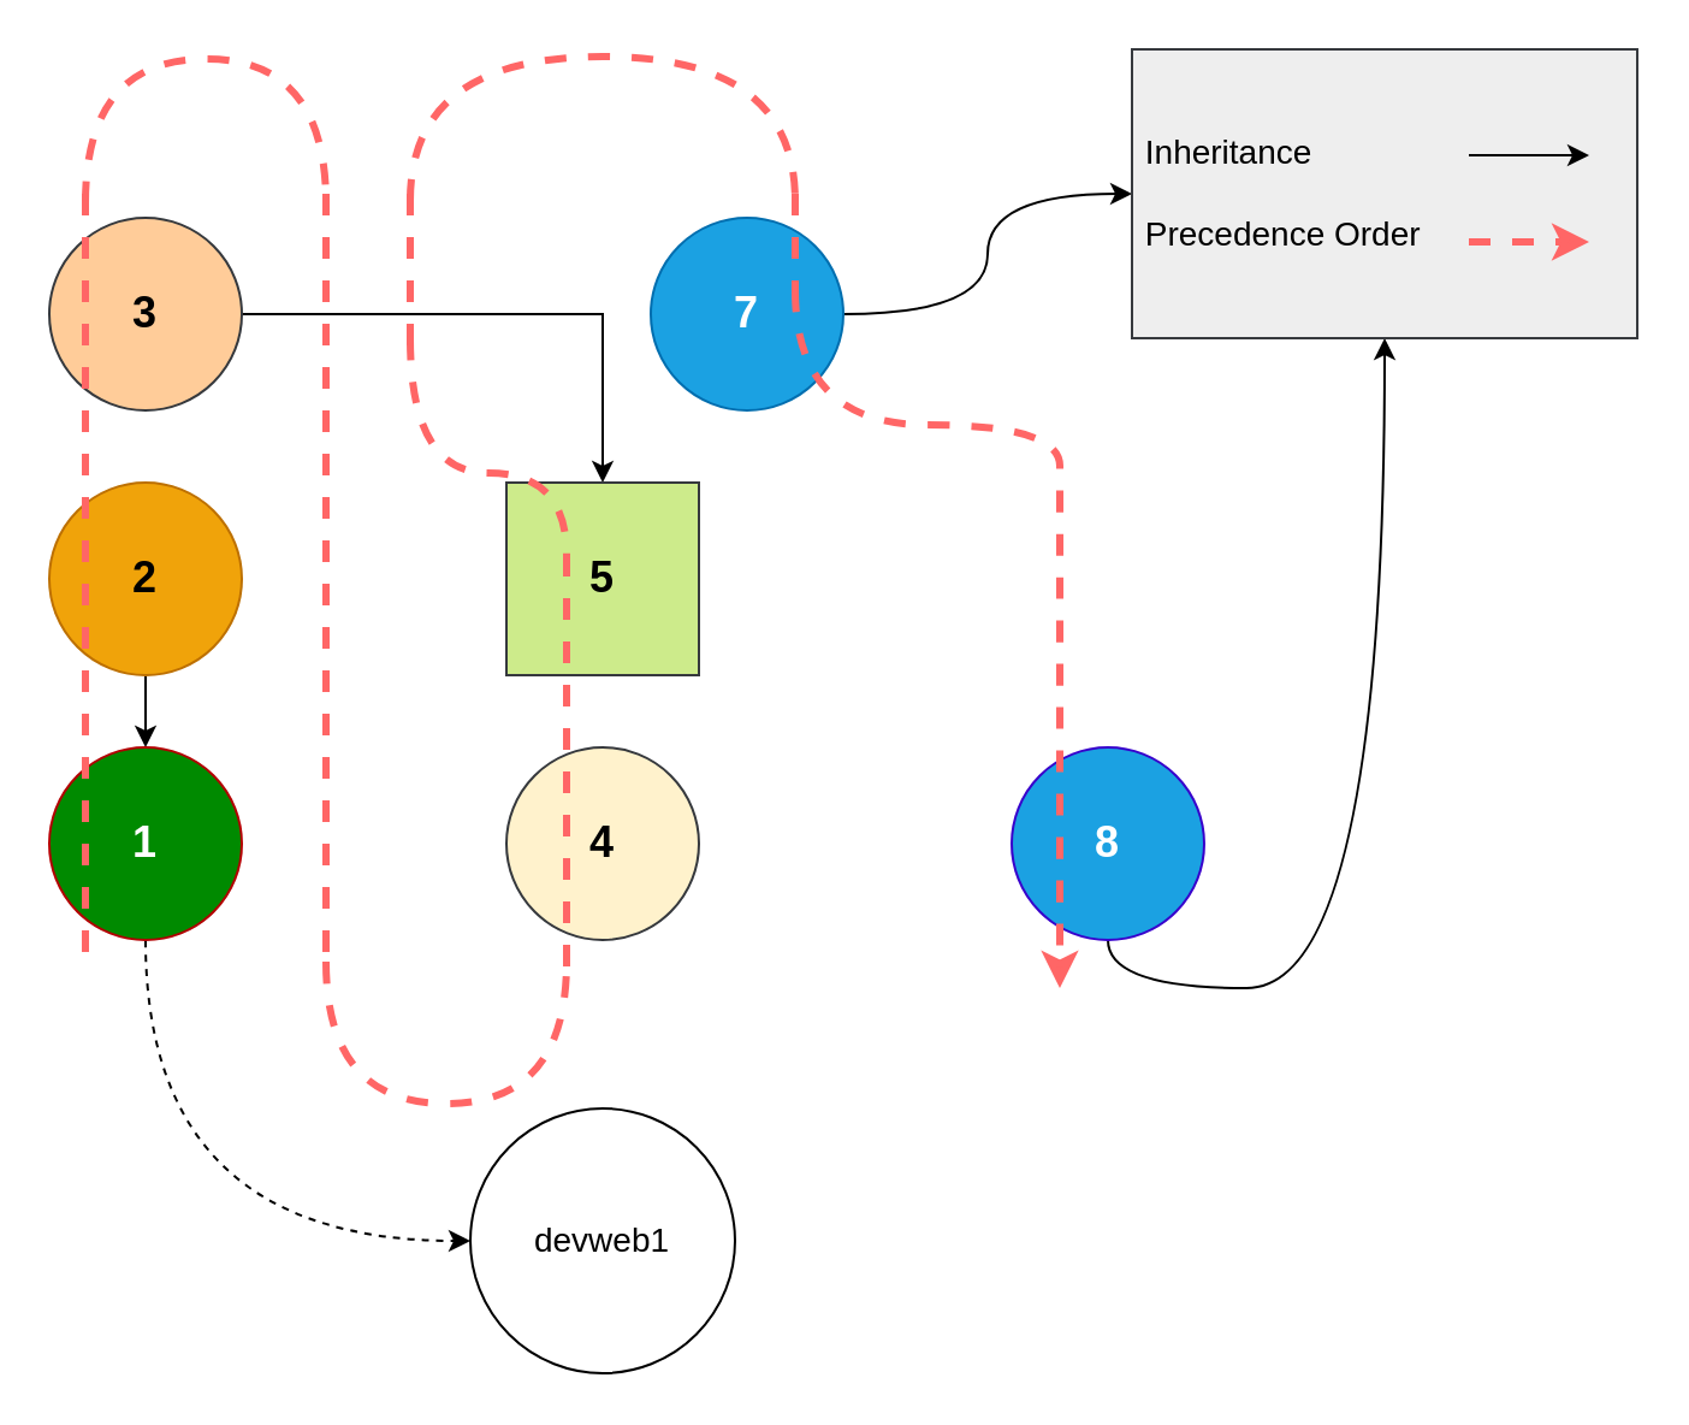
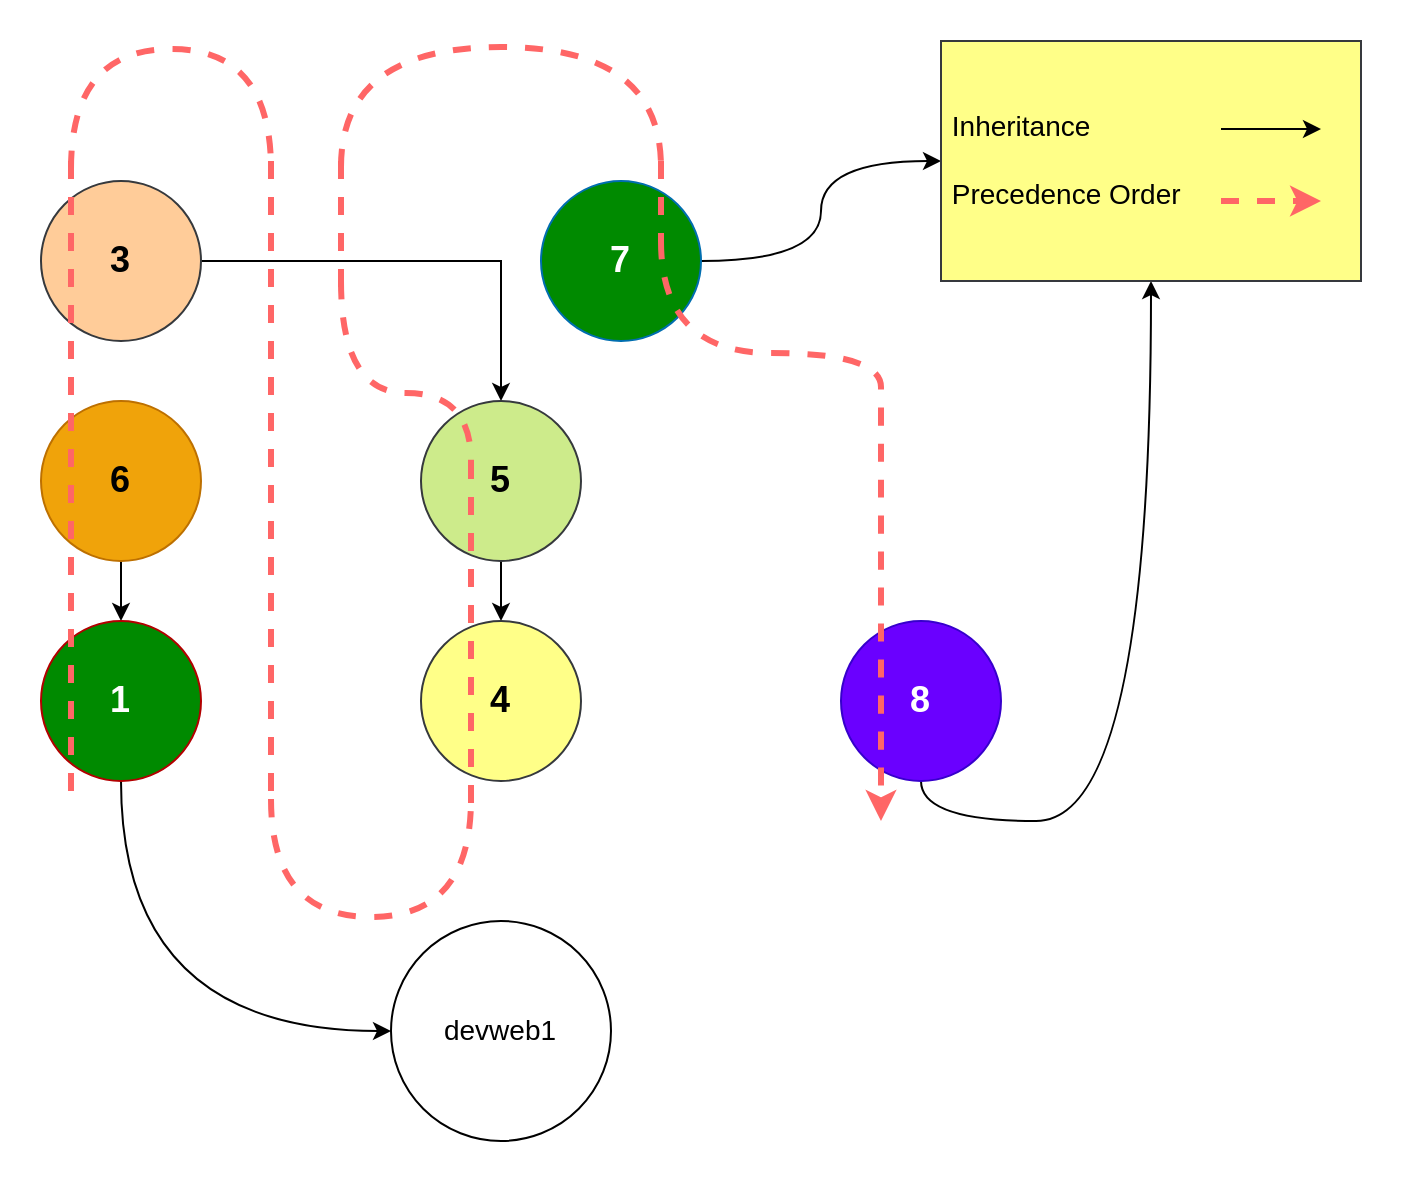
- <mxCell id="16" value="&lt;div&gt;&lt;font style=&quot;font-size: 14px;&quot;&gt;&amp;nbsp;Inheritance &lt;/font&gt;&lt;/div&gt;&lt;div&gt;&lt;font style=&quot;font-size: 14px;&quot;&gt;&lt;br&gt;&lt;/font&gt;&lt;/div&gt;&lt;div&gt;&lt;font style=&quot;font-size: 14px;&quot;&gt;&amp;nbsp;Precedence Order&lt;/font&gt;&lt;/div&gt;" style="rounded=0;whiteSpace=wrap;html=1;fillColor=#eeeeee;strokeColor=#36393d;align=left;" vertex="1" parent="1"><mxGeometry x="470" y="20" width="210" height="120" as="geometry" /></mxCell>
+ <mxCell id="16" value="&lt;div&gt;&lt;font style=&quot;font-size: 14px;&quot;&gt;&amp;nbsp;Inheritance &lt;/font&gt;&lt;/div&gt;&lt;div&gt;&lt;font style=&quot;font-size: 14px;&quot;&gt;&lt;br&gt;&lt;/font&gt;&lt;/div&gt;&lt;div&gt;&lt;font style=&quot;font-size: 14px;&quot;&gt;&amp;nbsp;Precedence Order&lt;/font&gt;&lt;/div&gt;" style="rounded=0;whiteSpace=wrap;html=1;fillColor=#ffff88;strokeColor=#36393d;align=left;" vertex="1" parent="1"><mxGeometry x="470" y="20" width="210" height="120" as="geometry" /></mxCell>
- <mxCell id="5" value="7" style="ellipse;whiteSpace=wrap;html=1;aspect=fixed;fillColor=#1ba1e2;strokeColor=#006EAF;fontColor=#ffffff;fontStyle=1;fontSize=18;" vertex="1" parent="1"><mxGeometry x="270" y="90" width="80" height="80" as="geometry" /></mxCell>
+ <mxCell id="5" value="7" style="ellipse;whiteSpace=wrap;html=1;aspect=fixed;fillColor=#008a00;strokeColor=#006EAF;fontColor=#ffffff;fontStyle=1;fontSize=18;" vertex="1" parent="1"><mxGeometry x="270" y="90" width="80" height="80" as="geometry" /></mxCell>
- <mxCell id="10" value="2" style="ellipse;whiteSpace=wrap;html=1;aspect=fixed;fillColor=#f0a30a;strokeColor=#BD7000;fontStyle=1;fontSize=18;fontColor=#000000;" vertex="1" parent="1"><mxGeometry x="20" y="200" width="80" height="80" as="geometry" /></mxCell>
+ <mxCell id="10" value="6" style="ellipse;whiteSpace=wrap;html=1;aspect=fixed;fillColor=#f0a30a;strokeColor=#BD7000;fontStyle=1;fontSize=18;fontColor=#000000;" vertex="1" parent="1"><mxGeometry x="20" y="200" width="80" height="80" as="geometry" /></mxCell>
- <mxCell id="7" value="5" style="whiteSpace=wrap;html=1;aspect=fixed;fillColor=#cdeb8b;strokeColor=#36393d;fontStyle=1;fontSize=18;rounded=0;" vertex="1" parent="1"><mxGeometry x="210" y="200" width="80" height="80" as="geometry" /></mxCell>
+ <mxCell id="7" value="5" style="ellipse;whiteSpace=wrap;html=1;aspect=fixed;fillColor=#cdeb8b;strokeColor=#36393d;fontStyle=1;fontSize=18;" vertex="1" parent="1"><mxGeometry x="210" y="200" width="80" height="80" as="geometry" /></mxCell>
+ <mxCell id="6" style="edgeStyle=orthogonalEdgeStyle;rounded=0;orthogonalLoop=1;jettySize=auto;html=1;entryX=0.5;entryY=0;entryDx=0;entryDy=0;" edge="1" parent="1" source="7" target="8"><mxGeometry relative="1" as="geometry" /></mxCell>
- <mxCell id="8" value="4" style="ellipse;whiteSpace=wrap;html=1;aspect=fixed;fillColor=#fff2cc;strokeColor=#36393d;fontStyle=1;fontSize=18;" vertex="1" parent="1"><mxGeometry x="210" y="310" width="80" height="80" as="geometry" /></mxCell>
+ <mxCell id="8" value="4" style="ellipse;whiteSpace=wrap;html=1;aspect=fixed;fillColor=#ffff88;strokeColor=#36393d;fontStyle=1;fontSize=18;" vertex="1" parent="1"><mxGeometry x="210" y="310" width="80" height="80" as="geometry" /></mxCell>
- <mxCell id="15" value="8" style="ellipse;whiteSpace=wrap;html=1;aspect=fixed;fillColor=#1ba1e2;strokeColor=#3700CC;fontColor=#ffffff;fontStyle=1;fontSize=18;" vertex="1" parent="1"><mxGeometry x="420" y="310" width="80" height="80" as="geometry" /></mxCell>
+ <mxCell id="15" value="8" style="ellipse;whiteSpace=wrap;html=1;aspect=fixed;fillColor=#6a00ff;strokeColor=#3700CC;fontColor=#ffffff;fontStyle=1;fontSize=18;" vertex="1" parent="1"><mxGeometry x="420" y="310" width="80" height="80" as="geometry" /></mxCell>
- <mxCell id="11" style="edgeStyle=orthogonalEdgeStyle;rounded=0;orthogonalLoop=1;jettySize=auto;html=1;entryX=0;entryY=0.5;entryDx=0;entryDy=0;curved=1;exitX=0.5;exitY=1;exitDx=0;exitDy=0;dashed=1;" edge="1" parent="1" source="12" target="13"><mxGeometry relative="1" as="geometry" /></mxCell>
+ <mxCell id="11" style="edgeStyle=orthogonalEdgeStyle;rounded=0;orthogonalLoop=1;jettySize=auto;html=1;entryX=0;entryY=0.5;entryDx=0;entryDy=0;curved=1;exitX=0.5;exitY=1;exitDx=0;exitDy=0;" edge="1" parent="1" source="12" target="13"><mxGeometry relative="1" as="geometry" /></mxCell>
